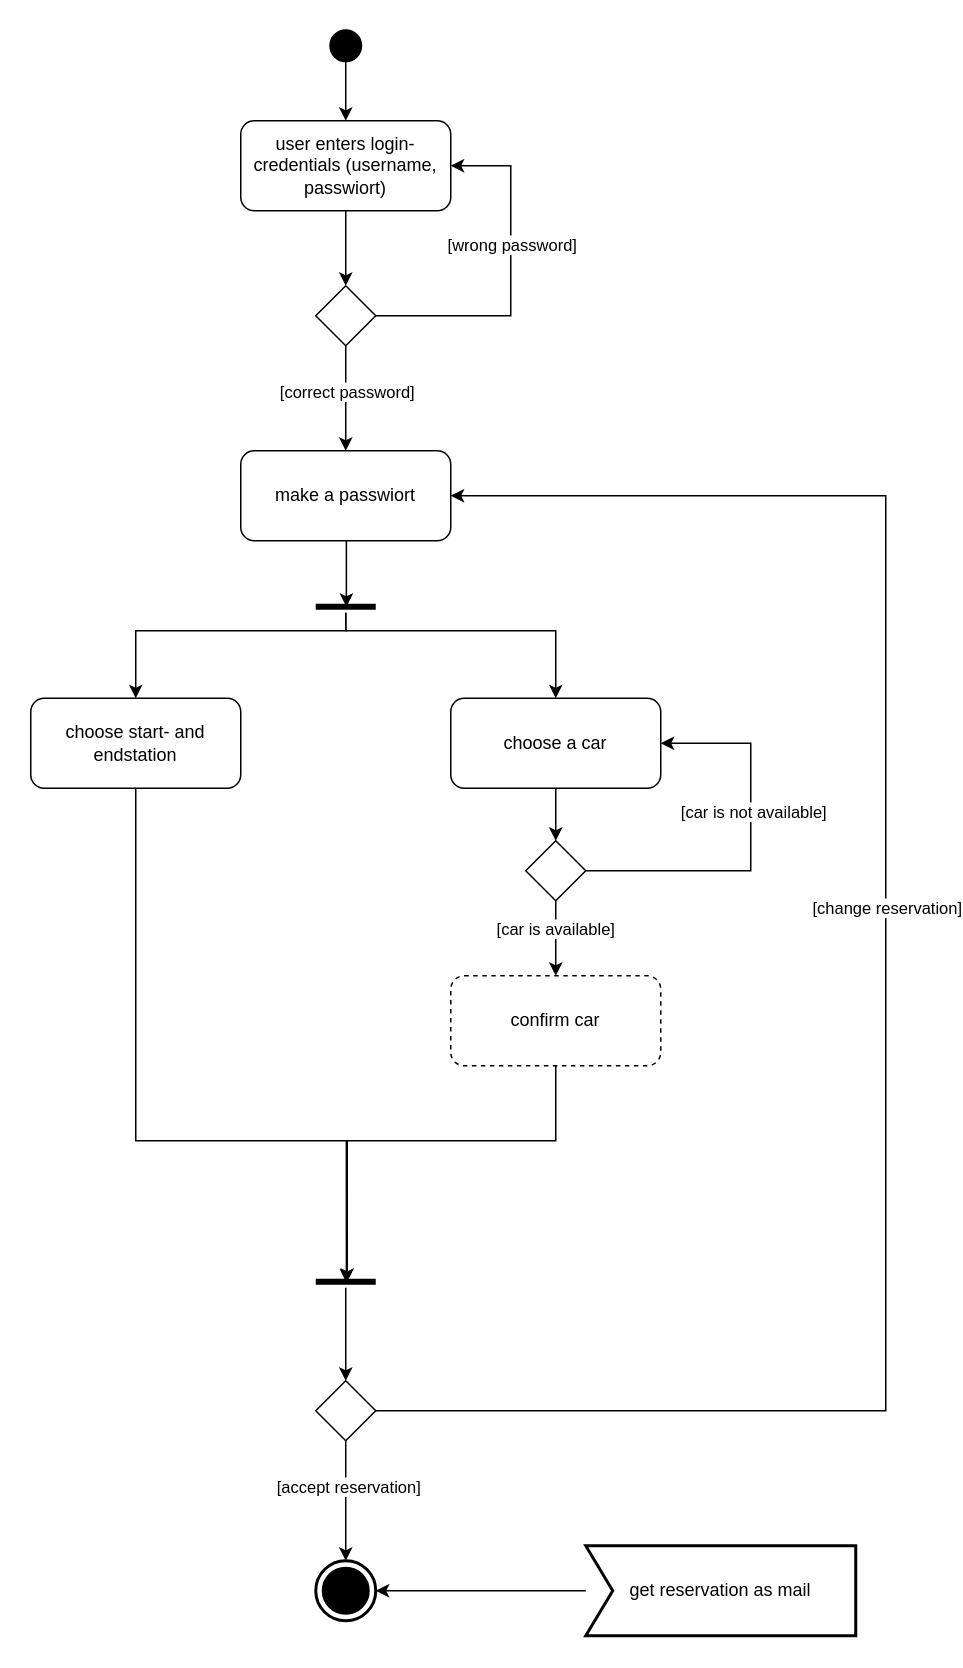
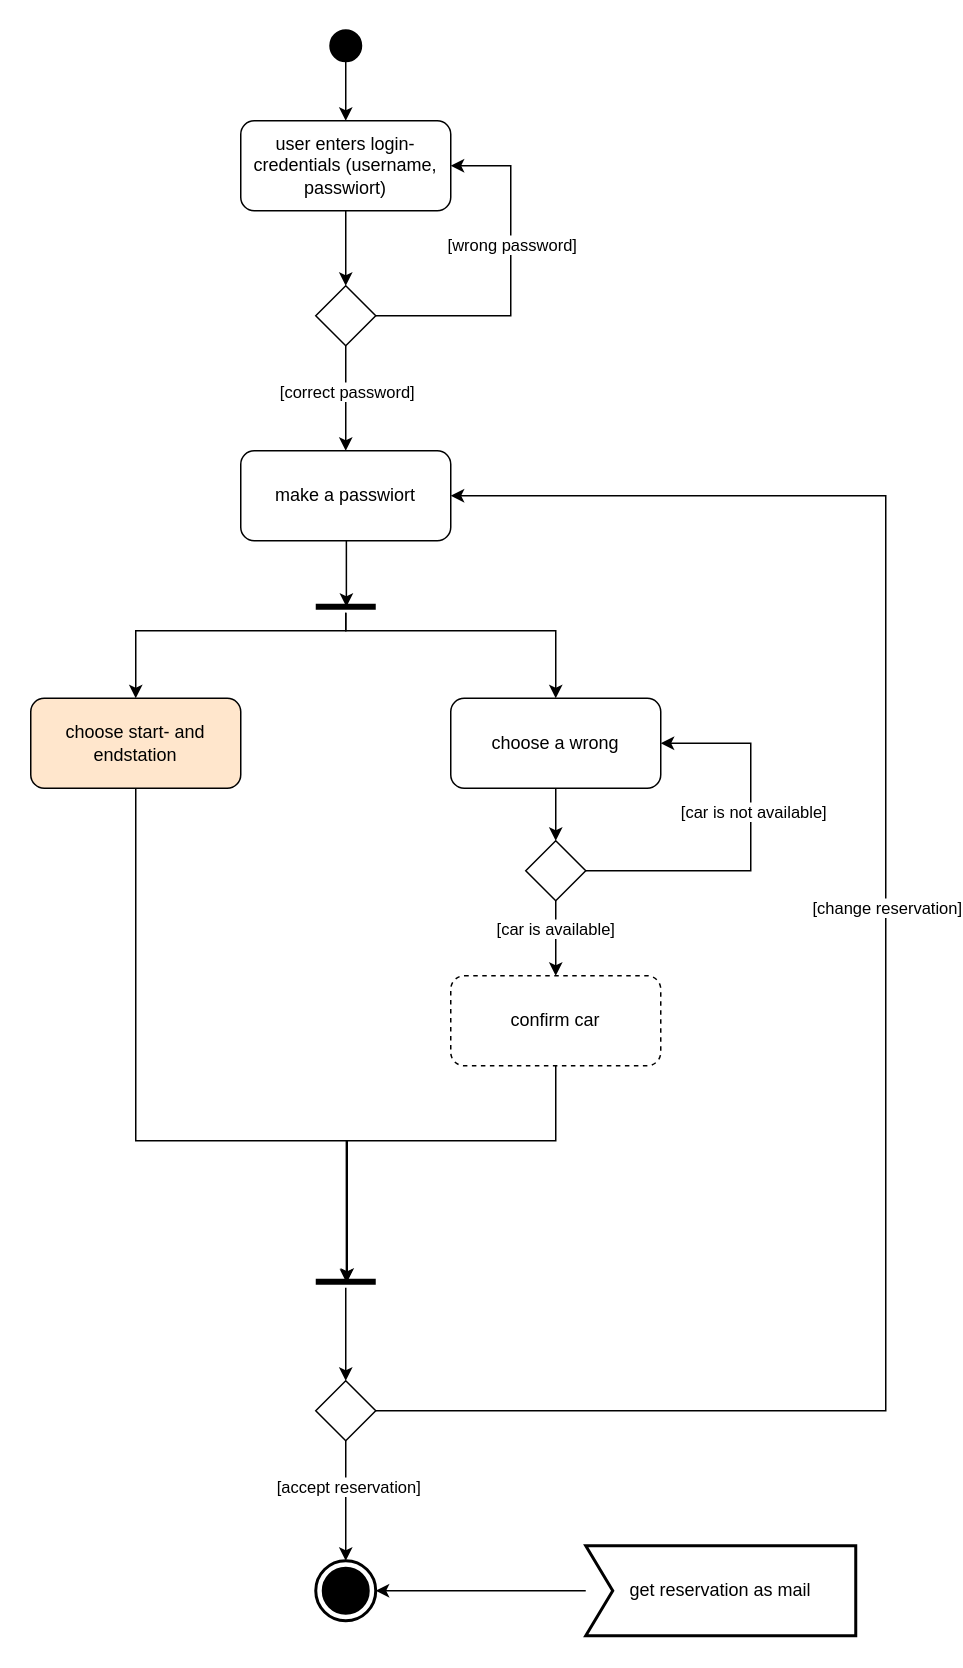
- <mxCell id="16" value="choose start- and endstation" style="rounded=1;whiteSpace=wrap;html=1;" vertex="1" parent="1"><mxGeometry x="20" y="465" width="140" height="60" as="geometry" /></mxCell>
+ <mxCell id="16" value="choose start- and endstation" style="rounded=1;whiteSpace=wrap;html=1;fillColor=#ffe6cc;" vertex="1" parent="1"><mxGeometry x="20" y="465" width="140" height="60" as="geometry" /></mxCell>
- <mxCell id="18" value="choose a car" style="rounded=1;whiteSpace=wrap;html=1;" vertex="1" parent="1"><mxGeometry x="300" y="465" width="140" height="60" as="geometry" /></mxCell>
+ <mxCell id="18" value="choose a wrong" style="rounded=1;whiteSpace=wrap;html=1;" vertex="1" parent="1"><mxGeometry x="300" y="465" width="140" height="60" as="geometry" /></mxCell>
